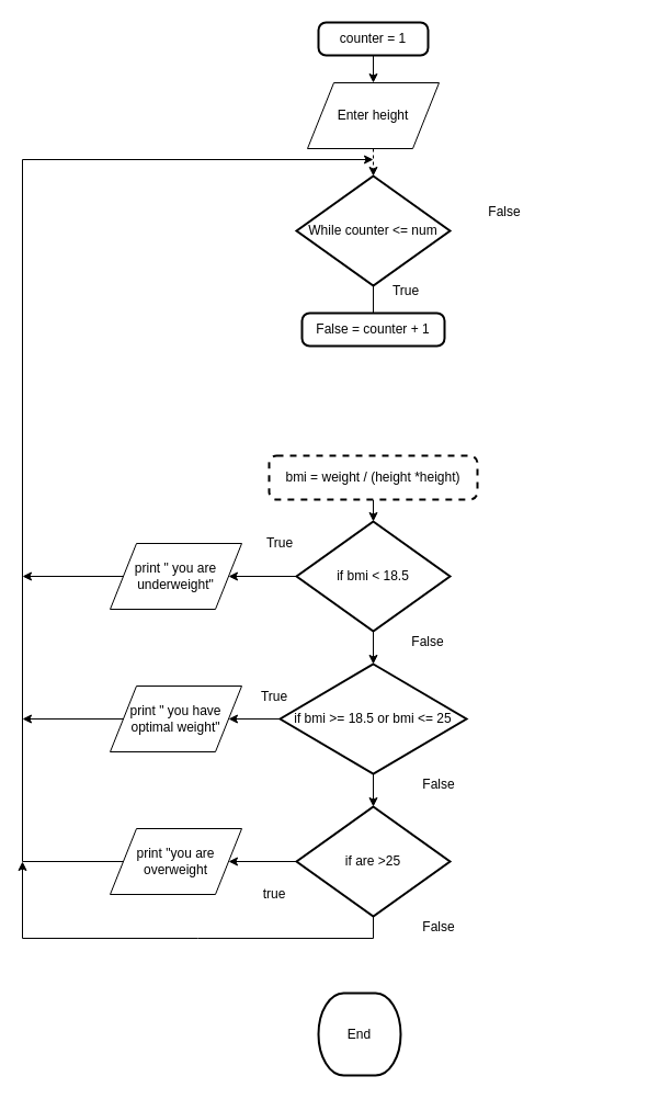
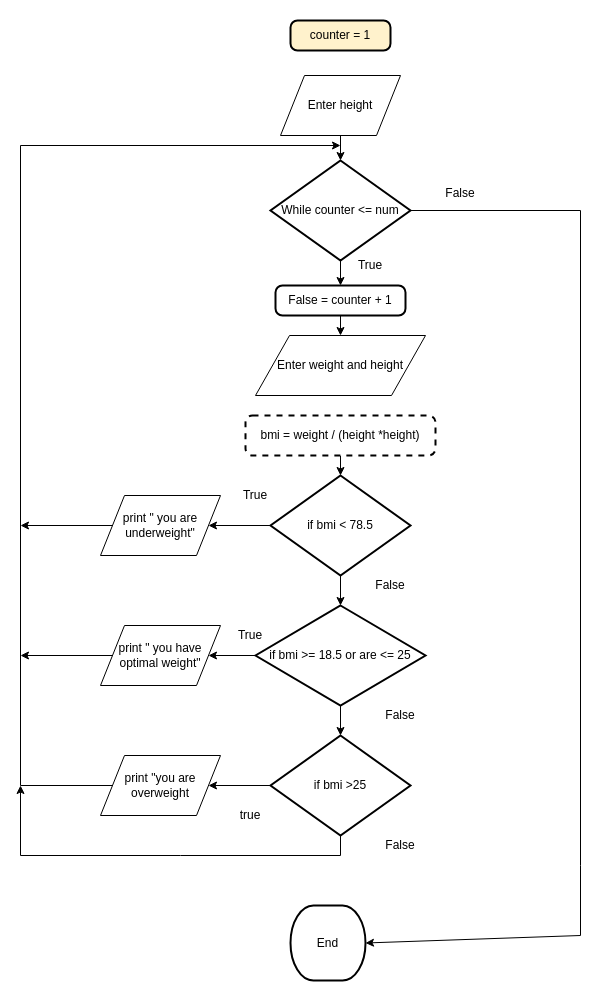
- <mxCell id="3" value="counter = 1" style="rounded=1;whiteSpace=wrap;html=1;absoluteArcSize=1;arcSize=14;strokeWidth=2;" parent="1" vertex="1"><mxGeometry x="290" y="20" width="100" height="30" as="geometry" /></mxCell>
+ <mxCell id="3" value="counter = 1" style="rounded=1;whiteSpace=wrap;html=1;absoluteArcSize=1;arcSize=14;strokeWidth=2;fillColor=#fff2cc;" parent="1" vertex="1"><mxGeometry x="290" y="20" width="100" height="30" as="geometry" /></mxCell>
- <mxCell id="2" style="edgeStyle=none;rounded=0;orthogonalLoop=1;jettySize=auto;html=1;exitX=0.5;exitY=1;exitDx=0;exitDy=0;entryX=0.5;entryY=0;entryDx=0;entryDy=0;" parent="1" source="3" target="8" edge="1"><mxGeometry relative="1" as="geometry" /></mxCell>
- <mxCell id="7" style="edgeStyle=none;rounded=0;orthogonalLoop=1;jettySize=auto;html=1;exitX=0.5;exitY=1;exitDx=0;exitDy=0;entryX=0.5;entryY=0;entryDx=0;entryDy=0;entryPerimeter=0;dashed=1;" parent="1" source="8" target="6" edge="1"><mxGeometry relative="1" as="geometry" /></mxCell>
+ <mxCell id="7" style="edgeStyle=none;rounded=0;orthogonalLoop=1;jettySize=auto;html=1;exitX=0.5;exitY=1;exitDx=0;exitDy=0;entryX=0.5;entryY=0;entryDx=0;entryDy=0;entryPerimeter=0;" parent="1" source="8" target="6" edge="1"><mxGeometry relative="1" as="geometry" /></mxCell>
- <mxCell id="5" style="edgeStyle=orthogonalEdgeStyle;rounded=0;orthogonalLoop=1;jettySize=auto;html=1;exitX=0.5;exitY=1;exitDx=0;exitDy=0;exitPerimeter=0;entryX=0.5;entryY=0;entryDx=0;entryDy=0;endArrow=none;" parent="1" source="6" target="37" edge="1"><mxGeometry relative="1" as="geometry" /></mxCell>
+ <mxCell id="5" style="edgeStyle=orthogonalEdgeStyle;rounded=0;orthogonalLoop=1;jettySize=auto;html=1;exitX=0.5;exitY=1;exitDx=0;exitDy=0;exitPerimeter=0;entryX=0.5;entryY=0;entryDx=0;entryDy=0;" parent="1" source="6" target="37" edge="1"><mxGeometry relative="1" as="geometry" /></mxCell>
+ <mxCell id="36" style="edgeStyle=orthogonalEdgeStyle;rounded=0;orthogonalLoop=1;jettySize=auto;html=1;exitX=0.5;exitY=1;exitDx=0;exitDy=0;entryX=0.5;entryY=0;entryDx=0;entryDy=0;" parent="1" source="37" target="9" edge="1"><mxGeometry relative="1" as="geometry" /></mxCell>
+ <mxCell id="9" value="Enter weight and height" style="shape=parallelogram;perimeter=parallelogramPerimeter;whiteSpace=wrap;html=1;" parent="1" vertex="1"><mxGeometry x="255" y="335" width="170" height="60" as="geometry" /></mxCell>
- <mxCell id="14" value="if bmi &amp;lt; 18.5" style="strokeWidth=2;html=1;shape=mxgraph.flowchart.decision;whiteSpace=wrap;" parent="1" vertex="1"><mxGeometry x="270" y="475" width="140" height="100" as="geometry" /></mxCell>
+ <mxCell id="14" value="if bmi &amp;lt; 78.5" style="strokeWidth=2;html=1;shape=mxgraph.flowchart.decision;whiteSpace=wrap;" parent="1" vertex="1"><mxGeometry x="270" y="475" width="140" height="100" as="geometry" /></mxCell>
+ <mxCell id="4" style="edgeStyle=none;rounded=0;orthogonalLoop=1;jettySize=auto;html=1;exitX=1;exitY=0.5;exitDx=0;exitDy=0;exitPerimeter=0;entryX=1;entryY=0.5;entryDx=0;entryDy=0;entryPerimeter=0;" parent="1" source="6" target="27" edge="1"><mxGeometry relative="1" as="geometry"><mxPoint x="580" y="925" as="targetPoint" /><Array as="points"><mxPoint x="580" y="210" /><mxPoint x="580" y="865" /><mxPoint x="580" y="935" /></Array></mxGeometry></mxCell>
- <mxCell id="17" value="if bmi &amp;gt;= 18.5 or bmi &amp;lt;= 25" style="strokeWidth=2;html=1;shape=mxgraph.flowchart.decision;whiteSpace=wrap;" parent="1" vertex="1"><mxGeometry x="255" y="605" width="170" height="100" as="geometry" /></mxCell>
+ <mxCell id="17" value="if bmi &amp;gt;= 18.5 or are &amp;lt;= 25" style="strokeWidth=2;html=1;shape=mxgraph.flowchart.decision;whiteSpace=wrap;" parent="1" vertex="1"><mxGeometry x="255" y="605" width="170" height="100" as="geometry" /></mxCell>
- <mxCell id="20" value="if are &amp;gt;25" style="strokeWidth=2;html=1;shape=mxgraph.flowchart.decision;whiteSpace=wrap;" parent="1" vertex="1"><mxGeometry x="270" y="735" width="140" height="100" as="geometry" /></mxCell>
+ <mxCell id="20" value="if bmi &amp;gt;25" style="strokeWidth=2;html=1;shape=mxgraph.flowchart.decision;whiteSpace=wrap;" parent="1" vertex="1"><mxGeometry x="270" y="735" width="140" height="100" as="geometry" /></mxCell>
